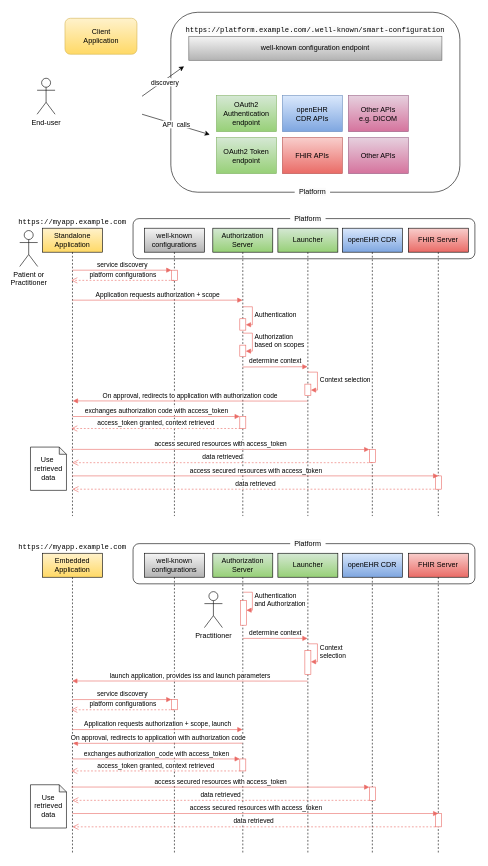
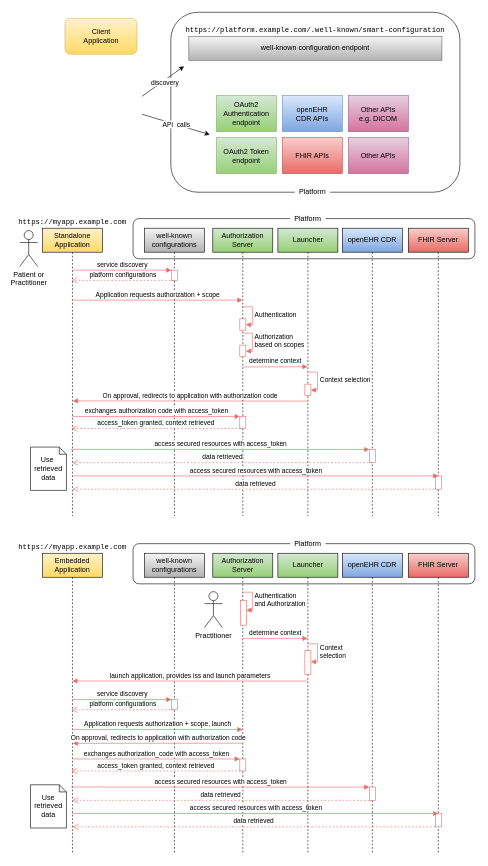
- <mxCell id="5" value="End-user" style="shape=umlActor;verticalLabelPosition=bottom;verticalAlign=top;html=1;outlineConnect=0;" parent="2" vertex="1"><mxGeometry x="5" y="110" width="30" height="60" as="geometry" /></mxCell>
